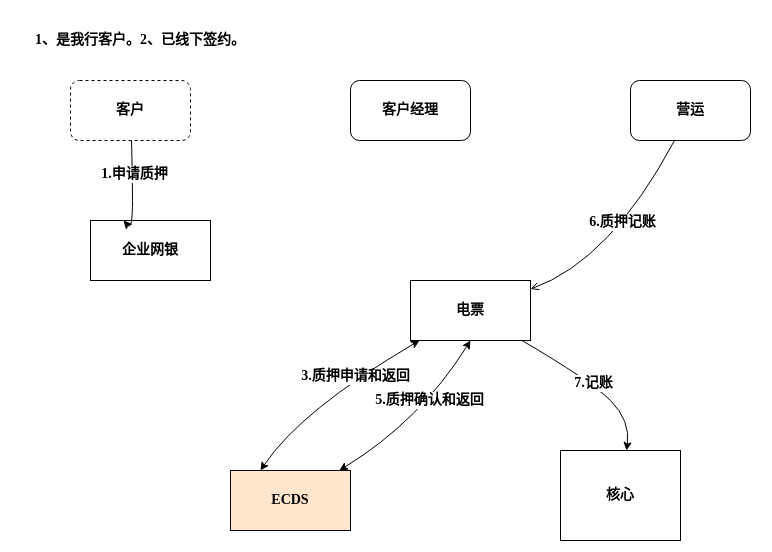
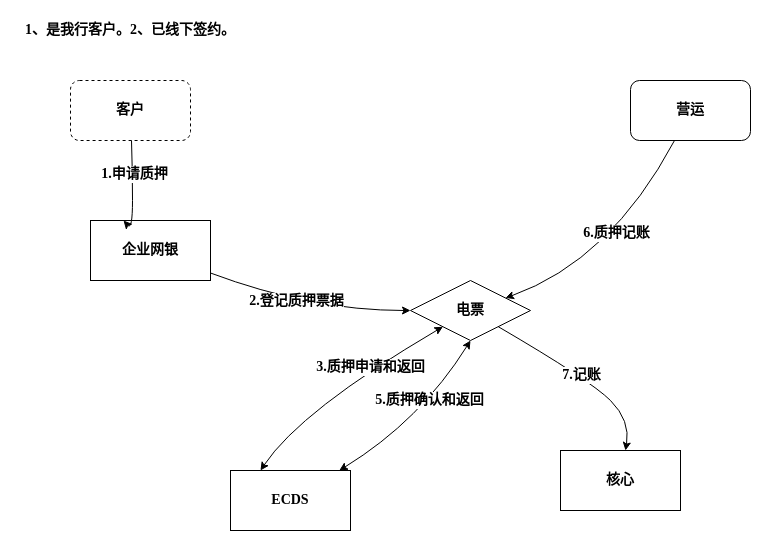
- <mxCell id="11" value="1、是我行客户。2、已线下签约。&lt;br style=&quot;font-size: 14px;&quot;&gt;" style="text;html=1;strokeColor=none;fillColor=none;align=center;verticalAlign=middle;whiteSpace=wrap;rounded=0;fontFamily=Verdana;fontStyle=1;fontSize=14;" parent="1" vertex="1"><mxGeometry x="30" y="30" width="220" height="20" as="geometry" /></mxCell>
+ <mxCell id="11" value="1、是我行客户。2、已线下签约。&lt;br style=&quot;font-size: 14px;&quot;&gt;" style="text;html=1;strokeColor=none;fillColor=none;align=center;verticalAlign=middle;whiteSpace=wrap;rounded=0;fontFamily=Verdana;fontStyle=1;fontSize=14;" parent="1" vertex="1"><mxGeometry x="20" y="20" width="220" height="20" as="geometry" /></mxCell>
- <mxCell id="3" value="客户经理" style="rounded=1;whiteSpace=wrap;html=1;fontFamily=Verdana;fontStyle=1;fontSize=14;" parent="1" vertex="1"><mxGeometry x="350" y="80" width="120" height="60" as="geometry" /></mxCell>
- <mxCell id="18" value="" style="curved=1;endArrow=open;html=1;fontFamily=Verdana;fontStyle=1;fontSize=14;" parent="1" source="4" target="6" edge="1"><mxGeometry width="50" height="50" relative="1" as="geometry"><mxPoint x="670" y="270" as="sourcePoint" /><mxPoint x="720" y="220" as="targetPoint" /><Array as="points"><mxPoint x="610" y="260" /></Array></mxGeometry></mxCell>
+ <mxCell id="18" value="" style="curved=1;endArrow=classic;html=1;fontFamily=Verdana;fontStyle=1;fontSize=14;" parent="1" source="4" target="6" edge="1"><mxGeometry width="50" height="50" relative="1" as="geometry"><mxPoint x="670" y="270" as="sourcePoint" /><mxPoint x="720" y="220" as="targetPoint" /><Array as="points"><mxPoint x="610" y="260" /></Array></mxGeometry></mxCell>
+ <mxCell id="12" value="" style="curved=1;endArrow=classic;html=1;fontFamily=Verdana;fontStyle=1;fontSize=14;" parent="1" source="5" target="6" edge="1"><mxGeometry width="50" height="50" relative="1" as="geometry"><mxPoint x="360" y="280" as="sourcePoint" /><mxPoint x="410" y="230" as="targetPoint" /><Array as="points"><mxPoint x="310" y="310" /></Array></mxGeometry></mxCell>
+ <mxCell id="13" value="2.登记质押票据&lt;br style=&quot;font-size: 14px;&quot;&gt;" style="text;html=1;resizable=0;points=[];align=center;verticalAlign=middle;labelBackgroundColor=#ffffff;fontFamily=Verdana;fontStyle=1;fontSize=14;" parent="12" vertex="1" connectable="0"><mxGeometry x="0.143" y="5" relative="1" as="geometry"><mxPoint x="-25.5" y="-5" as="offset" /></mxGeometry></mxCell>
- <mxCell id="6" value="电票" style="rounded=0;whiteSpace=wrap;html=1;fontFamily=Verdana;fontStyle=1;fontSize=14;" parent="1" vertex="1"><mxGeometry x="410" y="280" width="120" height="60" as="geometry" /></mxCell>
+ <mxCell id="6" value="电票" style="rhombus;whiteSpace=wrap;html=1;fontFamily=Verdana;fontStyle=1;fontSize=14;" parent="1" vertex="1"><mxGeometry x="410" y="280" width="120" height="60" as="geometry" /></mxCell>
- <mxCell id="8" value="核心" style="rounded=0;whiteSpace=wrap;html=1;fontFamily=Verdana;fontStyle=1;fontSize=14;" parent="1" vertex="1"><mxGeometry x="560" y="450" width="120" height="90" as="geometry" /></mxCell>
+ <mxCell id="8" value="核心" style="rounded=0;whiteSpace=wrap;html=1;fontFamily=Verdana;fontStyle=1;fontSize=14;" parent="1" vertex="1"><mxGeometry x="560" y="450" width="120" height="60" as="geometry" /></mxCell>
- <mxCell id="7" value="ECDS" style="rounded=0;whiteSpace=wrap;html=1;fontFamily=Verdana;fontStyle=1;fontSize=14;fillColor=#ffe6cc;" parent="1" vertex="1"><mxGeometry x="230" y="470" width="120" height="60" as="geometry" /></mxCell>
+ <mxCell id="7" value="ECDS" style="rounded=0;whiteSpace=wrap;html=1;fontFamily=Verdana;fontStyle=1;fontSize=14;" parent="1" vertex="1"><mxGeometry x="230" y="470" width="120" height="60" as="geometry" /></mxCell>
